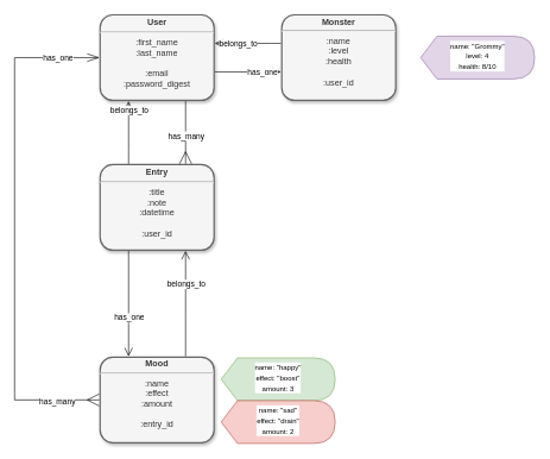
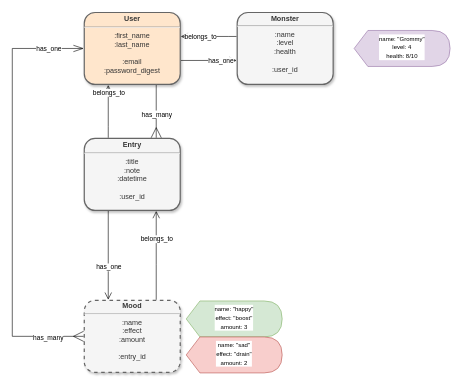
- <mxCell id="9" value="&lt;p style=&quot;margin: 4px 0px 0px; font-size: 12px;&quot;&gt;&lt;b style=&quot;font-size: 12px;&quot;&gt;User&lt;/b&gt;&lt;/p&gt;&lt;hr style=&quot;font-size: 12px;&quot;&gt;:first_name&lt;br style=&quot;font-size: 12px;&quot;&gt;:last_name&lt;br style=&quot;font-size: 12px;&quot;&gt;&lt;br style=&quot;font-size: 12px;&quot;&gt;:email&lt;br style=&quot;font-size: 12px;&quot;&gt;:password_digest&lt;br style=&quot;font-size: 12px;&quot;&gt;&lt;p style=&quot;font-size: 12px;&quot;&gt;&lt;/p&gt;" style="verticalAlign=middle;align=center;overflow=fill;fontSize=12;fontFamily=Helvetica;html=1;perimeterSpacing=1;rounded=1;glass=0;shadow=1;sketch=0;strokeWidth=2;fillColor=#f5f5f5;strokeColor=#666666;fontColor=#333333;" parent="1" vertex="1"><mxGeometry x="140" y="20" width="160" height="120" as="geometry" /></mxCell>
+ <mxCell id="9" value="&lt;p style=&quot;margin: 4px 0px 0px; font-size: 12px;&quot;&gt;&lt;b style=&quot;font-size: 12px;&quot;&gt;User&lt;/b&gt;&lt;/p&gt;&lt;hr style=&quot;font-size: 12px;&quot;&gt;:first_name&lt;br style=&quot;font-size: 12px;&quot;&gt;:last_name&lt;br style=&quot;font-size: 12px;&quot;&gt;&lt;br style=&quot;font-size: 12px;&quot;&gt;:email&lt;br style=&quot;font-size: 12px;&quot;&gt;:password_digest&lt;br style=&quot;font-size: 12px;&quot;&gt;&lt;p style=&quot;font-size: 12px;&quot;&gt;&lt;/p&gt;" style="verticalAlign=middle;align=center;overflow=fill;fontSize=12;fontFamily=Helvetica;html=1;perimeterSpacing=1;rounded=1;glass=0;shadow=1;sketch=0;strokeWidth=2;fillColor=#ffe6cc;strokeColor=#666666;fontColor=#333333;" parent="1" vertex="1"><mxGeometry x="140" y="20" width="160" height="120" as="geometry" /></mxCell>
- <mxCell id="20" value="&lt;p style=&quot;margin: 4px 0px 0px; line-height: 100%; font-size: 12px;&quot;&gt;&lt;b style=&quot;font-size: 12px;&quot;&gt;Mood&lt;/b&gt;&lt;/p&gt;&lt;hr style=&quot;font-size: 12px;&quot;&gt;:name&lt;br style=&quot;font-size: 12px;&quot;&gt;:effect&lt;br style=&quot;font-size: 12px;&quot;&gt;:amount&lt;br style=&quot;font-size: 12px;&quot;&gt;&lt;br style=&quot;font-size: 12px;&quot;&gt;:entry_id" style="verticalAlign=middle;align=center;overflow=fill;fontSize=12;fontFamily=Helvetica;html=1;perimeterSpacing=1;rounded=1;glass=0;shadow=1;sketch=0;strokeWidth=2;fillColor=#f5f5f5;strokeColor=#666666;fontColor=#333333;" parent="1" vertex="1"><mxGeometry x="140" y="500" width="160" height="120" as="geometry" /></mxCell>
+ <mxCell id="20" value="&lt;p style=&quot;margin: 4px 0px 0px; line-height: 100%; font-size: 12px;&quot;&gt;&lt;b style=&quot;font-size: 12px;&quot;&gt;Mood&lt;/b&gt;&lt;/p&gt;&lt;hr style=&quot;font-size: 12px;&quot;&gt;:name&lt;br style=&quot;font-size: 12px;&quot;&gt;:effect&lt;br style=&quot;font-size: 12px;&quot;&gt;:amount&lt;br style=&quot;font-size: 12px;&quot;&gt;&lt;br style=&quot;font-size: 12px;&quot;&gt;:entry_id" style="verticalAlign=middle;align=center;overflow=fill;fontSize=12;fontFamily=Helvetica;html=1;perimeterSpacing=1;rounded=1;glass=0;shadow=1;sketch=0;strokeWidth=2;fillColor=#f5f5f5;strokeColor=#666666;fontColor=#333333;dashed=1;" parent="1" vertex="1"><mxGeometry x="140" y="500" width="160" height="120" as="geometry" /></mxCell>
